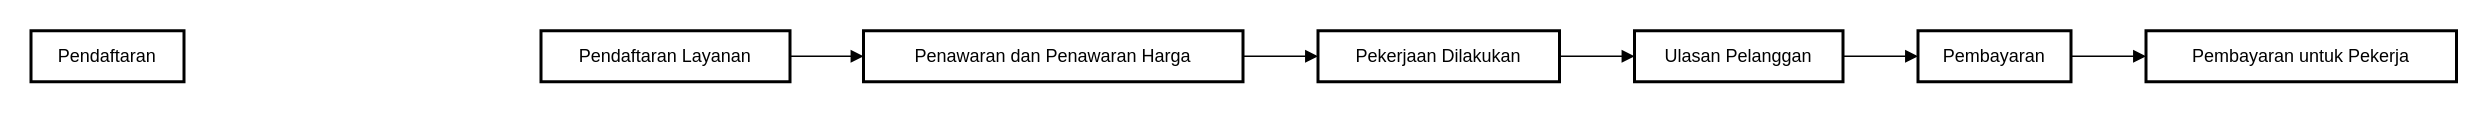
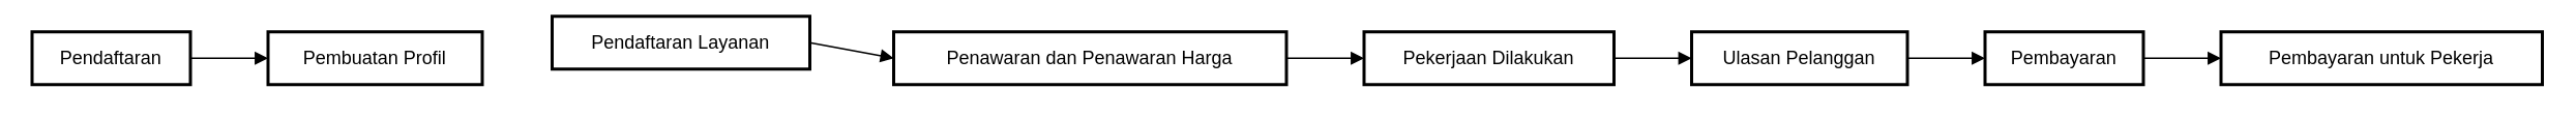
+ <mxCell id="10" value="" style="curved=1;startArrow=none;endArrow=block;exitX=1;exitY=0.5;entryX=0;entryY=0.5;" edge="1" parent="1" source="2" target="3"><mxGeometry relative="1" as="geometry"><Array as="points" /></mxGeometry></mxCell>
+ <mxCell id="3" value="Pembuatan Profil" style="whiteSpace=wrap;strokeWidth=2;" vertex="1" parent="1"><mxGeometry x="172" width="138" height="34" as="geometry" y="20" /></mxCell>
- <mxCell id="4" value="Pendaftaran Layanan" style="whiteSpace=wrap;strokeWidth=2;" vertex="1" parent="1"><mxGeometry x="360" width="166" height="34" as="geometry" y="20" /></mxCell>
+ <mxCell id="4" value="Pendaftaran Layanan" style="whiteSpace=wrap;strokeWidth=2;" vertex="1" parent="1"><mxGeometry x="355" y="10" width="166" height="34" as="geometry" /></mxCell>
